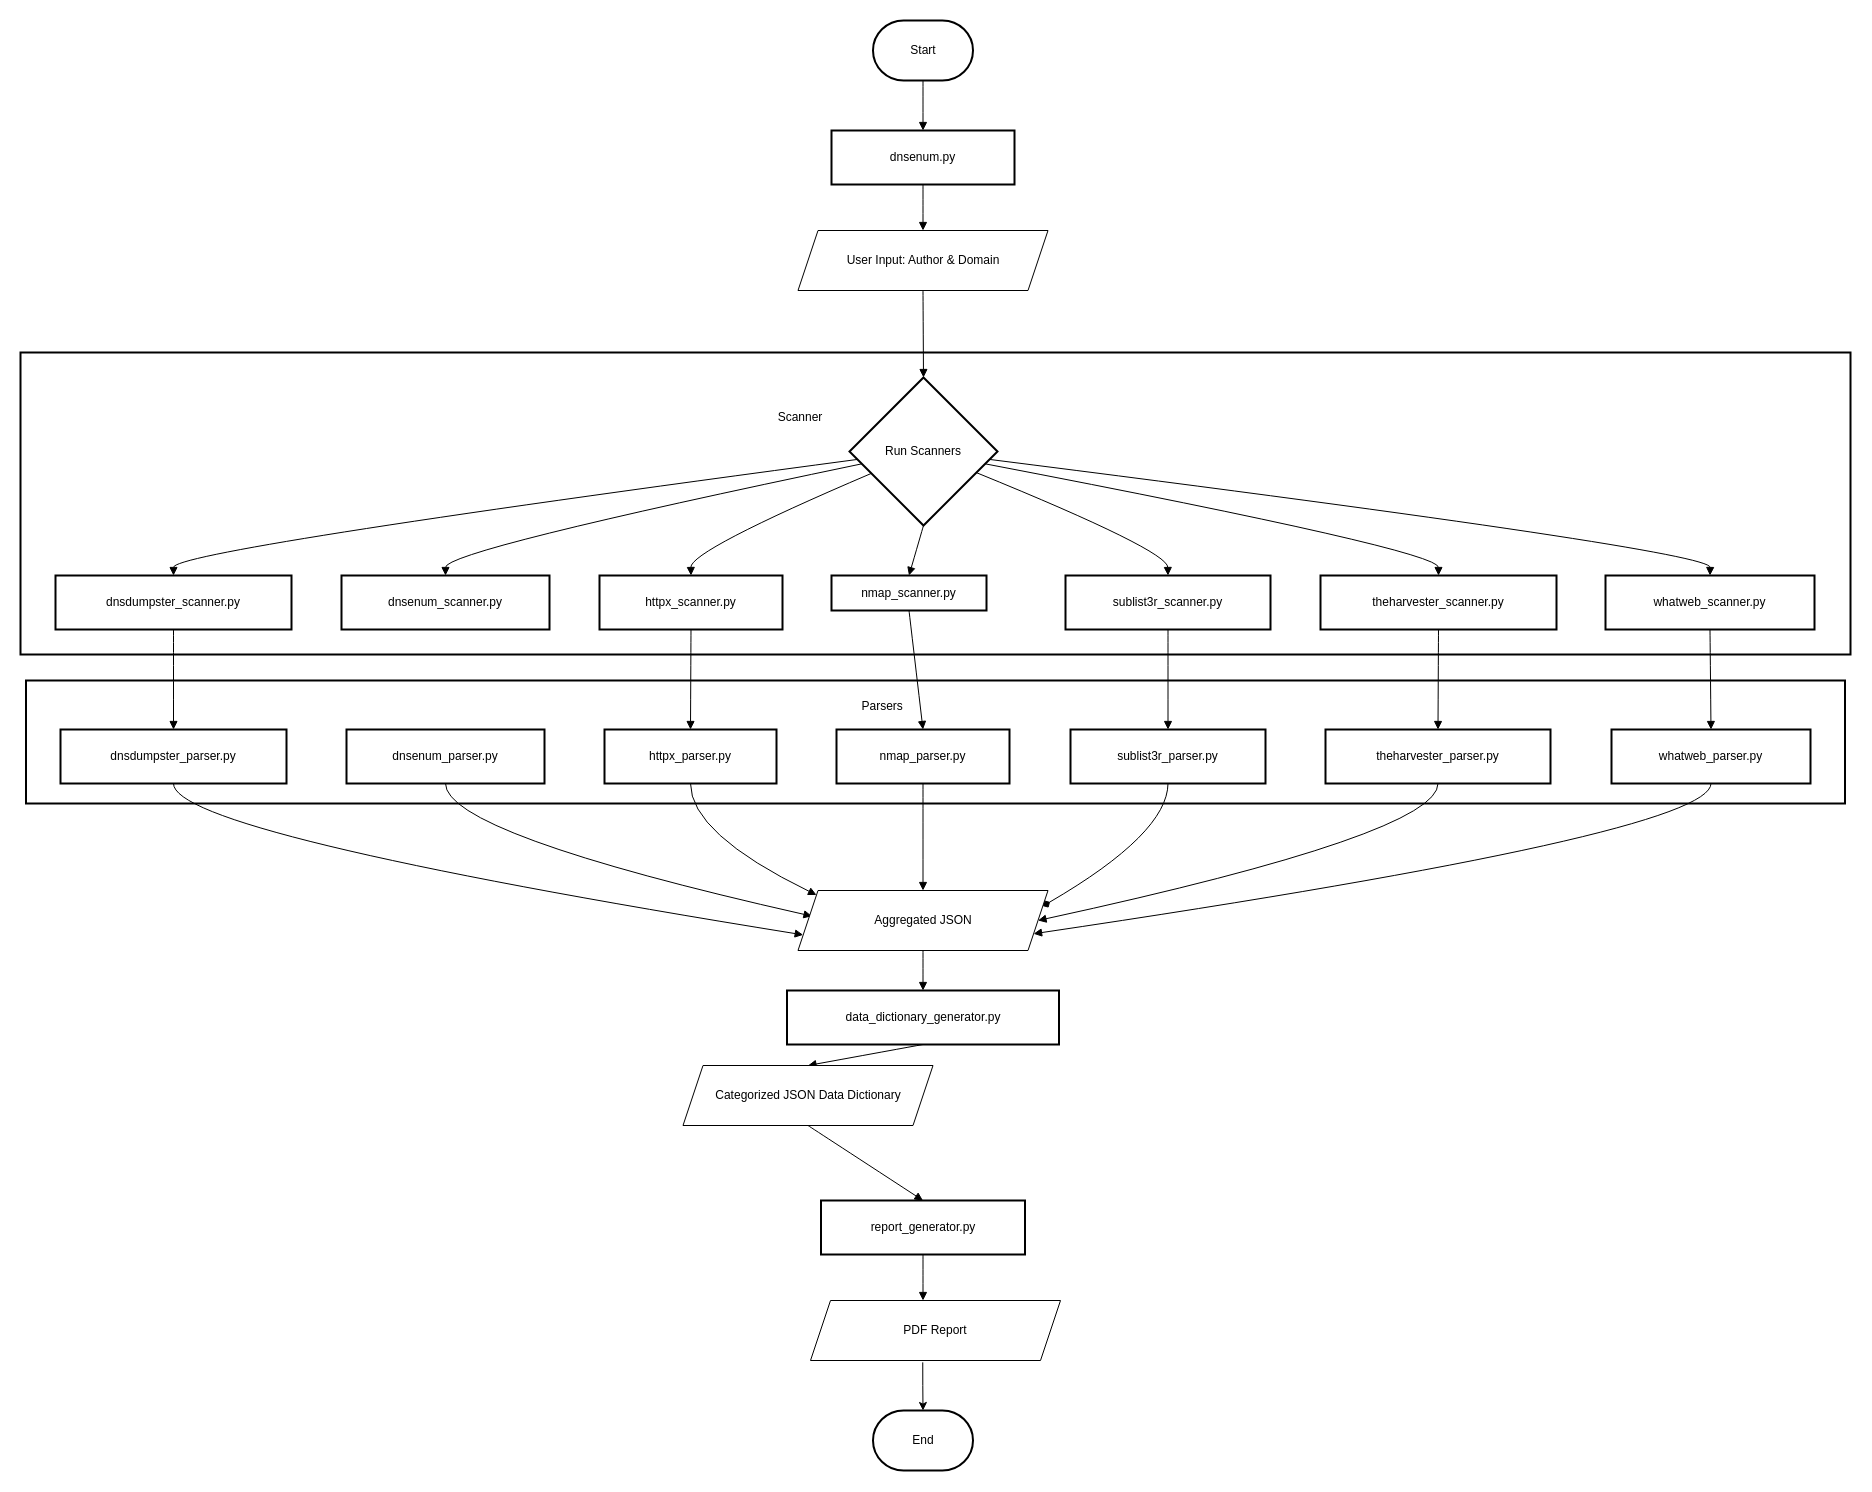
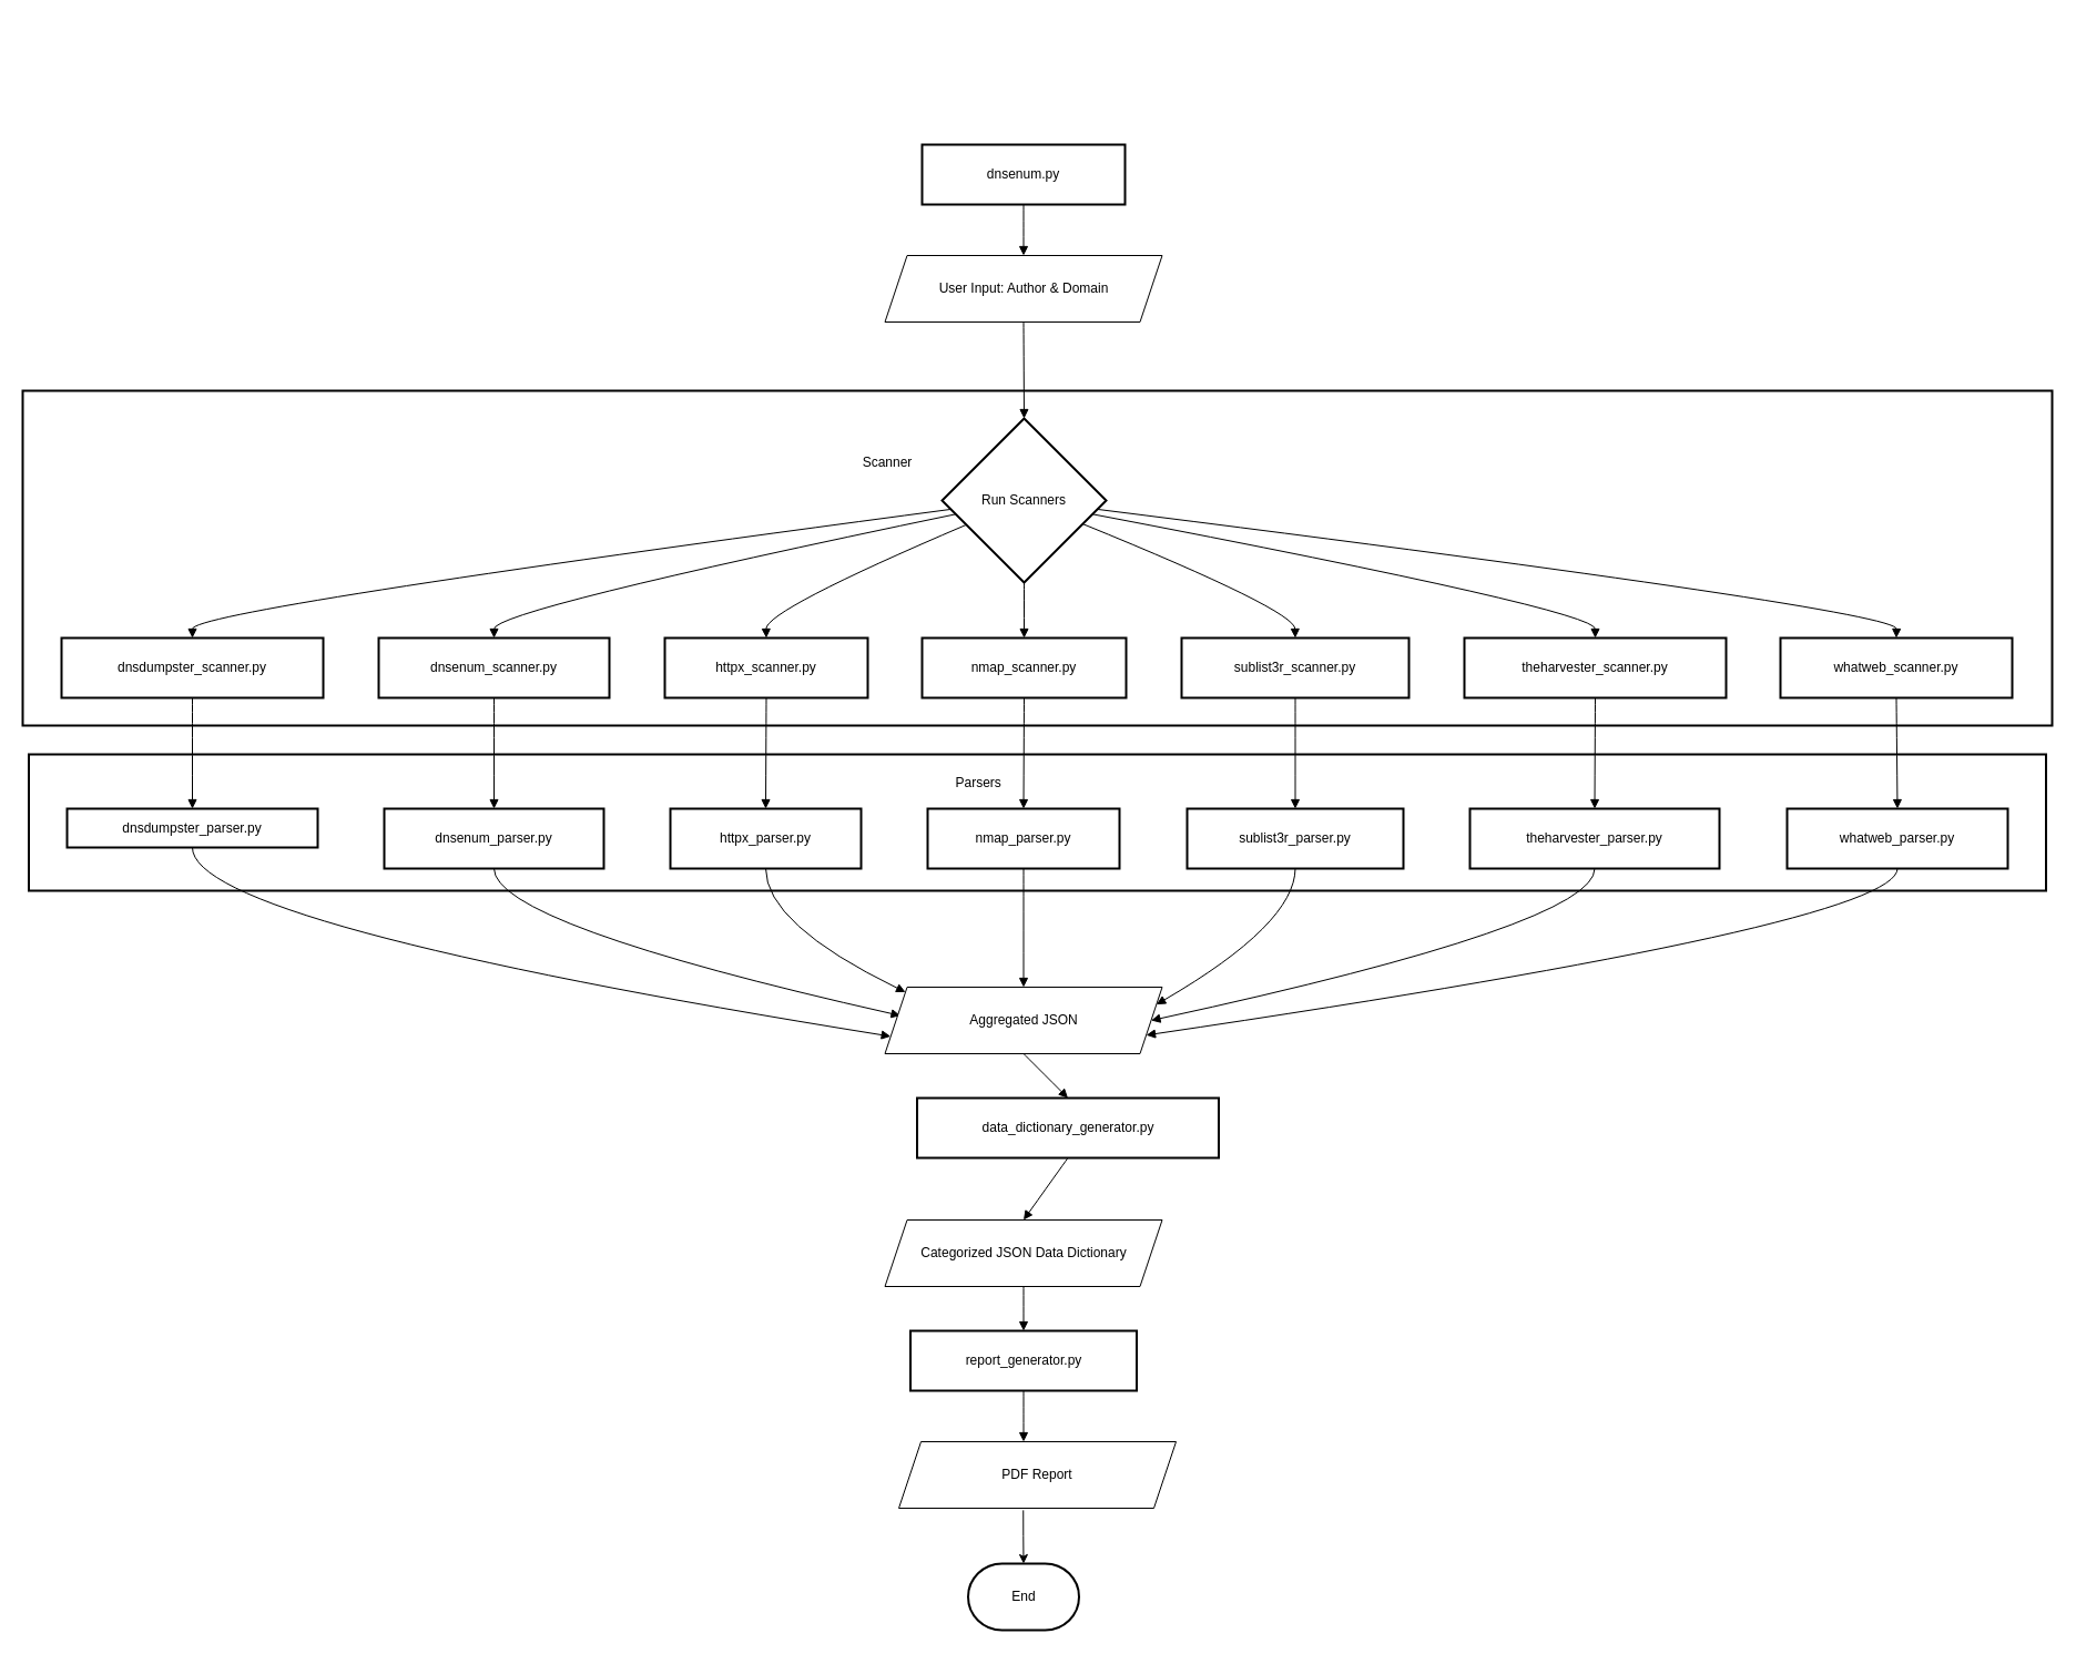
- <mxCell id="50" value="Start" style="strokeWidth=2;html=1;shape=mxgraph.flowchart.terminator;whiteSpace=wrap;" vertex="1" parent="1"><mxGeometry x="872.5" y="20" width="100" height="60" as="geometry" /></mxCell>
- <mxCell id="21" value="" style="curved=1;startArrow=none;endArrow=block;exitX=0.5;exitY=1;entryX=0.5;entryY=0;rounded=0;exitDx=0;exitDy=0;exitPerimeter=0;entryDx=0;entryDy=0;" edge="1" parent="1" source="50" target="53"><mxGeometry relative="1" as="geometry"><Array as="points" /><mxPoint x="922.55" y="-6" as="sourcePoint" /><mxPoint x="920" y="44" as="targetPoint" /></mxGeometry></mxCell>
- <mxCell id="8" value="nmap_scanner.py" style="whiteSpace=wrap;strokeWidth=2;" vertex="1" parent="1"><mxGeometry x="831" y="575" width="155" height="35" as="geometry" /></mxCell>
+ <mxCell id="8" value="nmap_scanner.py" style="whiteSpace=wrap;strokeWidth=2;" vertex="1" parent="1"><mxGeometry x="831" y="575" width="184" height="54" as="geometry" /></mxCell>
+ <mxCell id="32" value="" style="curved=1;startArrow=none;endArrow=block;exitX=0.5;exitY=1;entryX=0.5;entryY=0;rounded=0;" edge="1" parent="1" source="6" target="13"><mxGeometry relative="1" as="geometry"><Array as="points" /></mxGeometry></mxCell>
- <mxCell id="12" value="dnsdumpster_parser.py" style="whiteSpace=wrap;strokeWidth=2;" vertex="1" parent="1"><mxGeometry x="60" y="729" width="226" height="54" as="geometry" /></mxCell>
+ <mxCell id="12" value="dnsdumpster_parser.py" style="whiteSpace=wrap;strokeWidth=2;" vertex="1" parent="1"><mxGeometry x="60" y="729" width="226" height="35" as="geometry" /></mxCell>
- <mxCell id="42" value="" style="curved=1;startArrow=none;endArrow=diamond;exitX=0.5;exitY=1;entryX=1;entryY=0.25;rounded=0;entryDx=0;entryDy=0;" edge="1" parent="1" source="16" target="54"><mxGeometry relative="1" as="geometry"><Array as="points"><mxPoint x="1167" y="833" /></Array><mxPoint x="983.274" y="918.274" as="targetPoint" /></mxGeometry></mxCell>
+ <mxCell id="42" value="" style="curved=1;startArrow=none;endArrow=block;exitX=0.5;exitY=1;entryX=1;entryY=0.25;rounded=0;entryDx=0;entryDy=0;" edge="1" parent="1" source="16" target="54"><mxGeometry relative="1" as="geometry"><Array as="points"><mxPoint x="1167" y="833" /></Array><mxPoint x="983.274" y="918.274" as="targetPoint" /></mxGeometry></mxCell>
- <mxCell id="19" value="data_dictionary_generator.py" style="whiteSpace=wrap;strokeWidth=2;" vertex="1" parent="1"><mxGeometry x="786.5" y="990" width="272" height="54" as="geometry" /></mxCell>
+ <mxCell id="19" value="data_dictionary_generator.py" style="whiteSpace=wrap;strokeWidth=2;" vertex="1" parent="1"><mxGeometry x="826.5" y="990" width="272" height="54" as="geometry" /></mxCell>
- <mxCell id="55" value="Categorized JSON Data Dictionary" style="shape=parallelogram;perimeter=parallelogramPerimeter;whiteSpace=wrap;html=1;fixedSize=1;" vertex="1" parent="1"><mxGeometry x="682.5" y="1065" width="250" height="60" as="geometry" /></mxCell>
+ <mxCell id="55" value="Categorized JSON Data Dictionary" style="shape=parallelogram;perimeter=parallelogramPerimeter;whiteSpace=wrap;html=1;fixedSize=1;" vertex="1" parent="1"><mxGeometry x="797.5" y="1100" width="250" height="60" as="geometry" /></mxCell>
